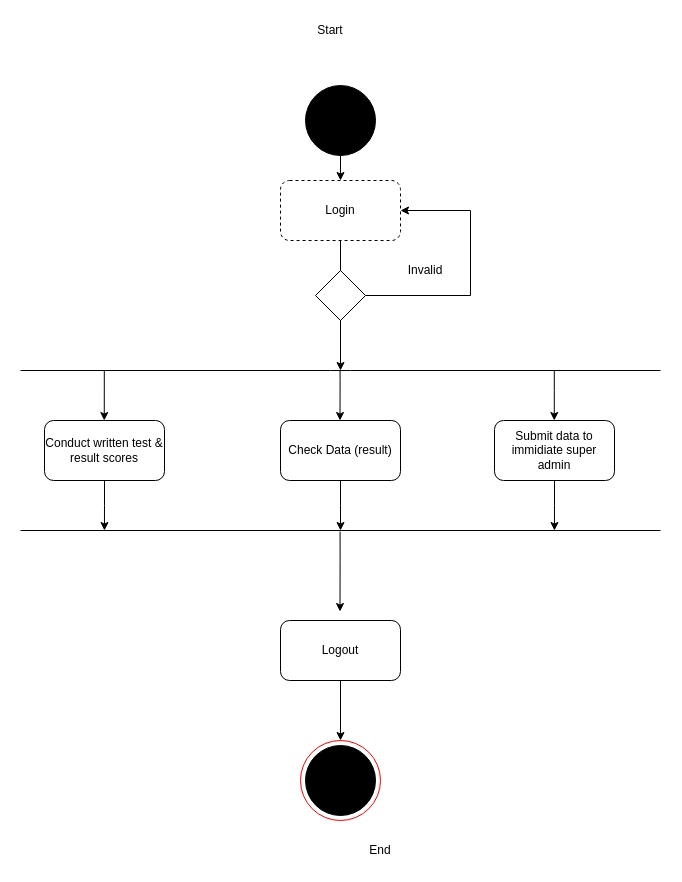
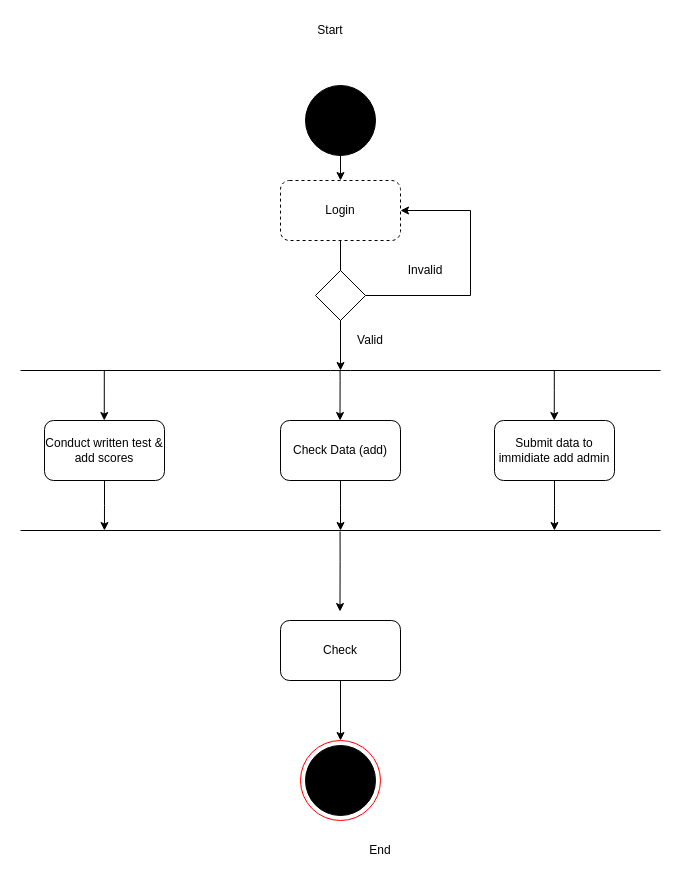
+ <mxCell id="29" value="Valid" style="text;html=1;strokeColor=none;fillColor=none;align=center;verticalAlign=middle;whiteSpace=wrap;rounded=0;" vertex="1" parent="1"><mxGeometry x="350" y="330" width="40" height="20" as="geometry" /></mxCell>
- <mxCell id="9" value="Conduct written test &amp;amp; result scores" style="rounded=1;whiteSpace=wrap;html=1;" parent="1" vertex="1"><mxGeometry x="44" y="420" width="120" height="60" as="geometry" /></mxCell>
+ <mxCell id="9" value="Conduct written test &amp;amp; add scores" style="rounded=1;whiteSpace=wrap;html=1;" parent="1" vertex="1"><mxGeometry x="44" y="420" width="120" height="60" as="geometry" /></mxCell>
- <mxCell id="11" value="Check Data (result)" style="rounded=1;whiteSpace=wrap;html=1;" parent="1" vertex="1"><mxGeometry x="280" y="420" width="120" height="60" as="geometry" /></mxCell>
+ <mxCell id="11" value="Check Data (add)" style="rounded=1;whiteSpace=wrap;html=1;" parent="1" vertex="1"><mxGeometry x="280" y="420" width="120" height="60" as="geometry" /></mxCell>
- <mxCell id="13" value="Submit data to immidiate super admin" style="rounded=1;whiteSpace=wrap;html=1;" parent="1" vertex="1"><mxGeometry x="494" y="420" width="120" height="60" as="geometry" /></mxCell>
+ <mxCell id="13" value="Submit data to immidiate add admin" style="rounded=1;whiteSpace=wrap;html=1;" parent="1" vertex="1"><mxGeometry x="494" y="420" width="120" height="60" as="geometry" /></mxCell>
- <mxCell id="20" value="Logout" style="rounded=1;whiteSpace=wrap;html=1;" parent="1" vertex="1"><mxGeometry x="280" y="620" width="120" height="60" as="geometry" /></mxCell>
+ <mxCell id="20" value="Check" style="rounded=1;whiteSpace=wrap;html=1;" parent="1" vertex="1"><mxGeometry x="280" y="620" width="120" height="60" as="geometry" /></mxCell>
